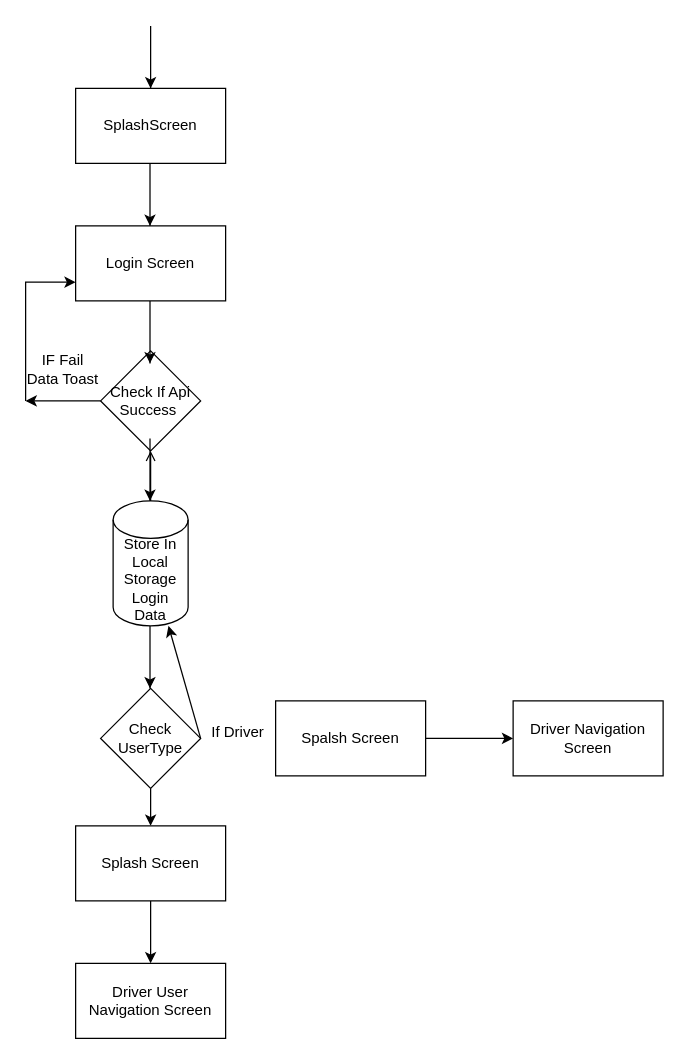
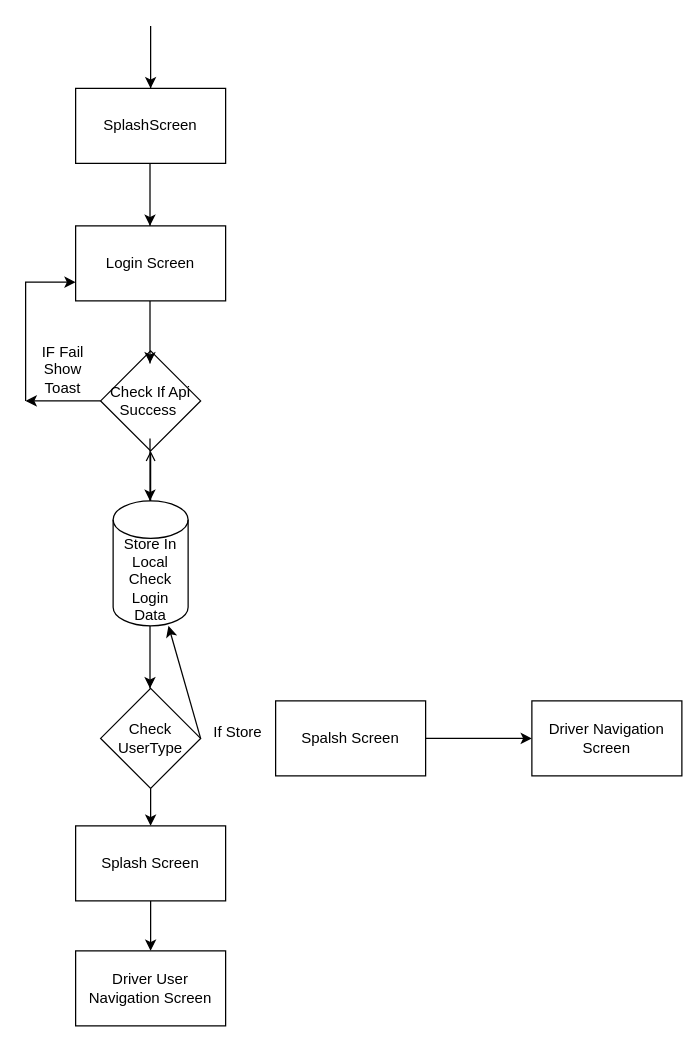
- <mxCell id="24" value="IF Fail Data Toast" style="text;html=1;align=center;verticalAlign=middle;whiteSpace=wrap;rounded=0;" vertex="1" parent="1"><mxGeometry x="20" y="280" width="60" height="30" as="geometry" /></mxCell>
+ <mxCell id="24" value="IF Fail Show Toast" style="text;html=1;align=center;verticalAlign=middle;whiteSpace=wrap;rounded=0;" vertex="1" parent="1"><mxGeometry x="20" y="280" width="60" height="30" as="geometry" /></mxCell>
- <mxCell id="11" value="Store In Local Storage Login Data" style="shape=cylinder3;whiteSpace=wrap;html=1;boundedLbl=1;backgroundOutline=1;size=15;" vertex="1" parent="1"><mxGeometry x="90" y="400" width="60" height="100" as="geometry" /></mxCell>
+ <mxCell id="11" value="Store In Local Check Login Data" style="shape=cylinder3;whiteSpace=wrap;html=1;boundedLbl=1;backgroundOutline=1;size=15;" vertex="1" parent="1"><mxGeometry x="90" y="400" width="60" height="100" as="geometry" /></mxCell>
- <mxCell id="20" value="If Driver" style="text;html=1;align=center;verticalAlign=middle;whiteSpace=wrap;rounded=0;" vertex="1" parent="1"><mxGeometry x="160" y="570" width="60" height="30" as="geometry" /></mxCell>
+ <mxCell id="20" value="If Store" style="text;html=1;align=center;verticalAlign=middle;whiteSpace=wrap;rounded=0;" vertex="1" parent="1"><mxGeometry x="160" y="570" width="60" height="30" as="geometry" /></mxCell>
- <mxCell id="16" value="Driver Navigation Screen" style="rounded=0;whiteSpace=wrap;html=1;" vertex="1" parent="1"><mxGeometry x="410" y="560" width="120" height="60" as="geometry" /></mxCell>
+ <mxCell id="16" value="Driver Navigation Screen" style="rounded=0;whiteSpace=wrap;html=1;" vertex="1" parent="1"><mxGeometry x="425" y="560" width="120" height="60" as="geometry" /></mxCell>
- <mxCell id="23" value="Driver User Navigation Screen" style="whiteSpace=wrap;html=1;" vertex="1" parent="1"><mxGeometry x="60" y="770" width="120" height="60" as="geometry" /></mxCell>
+ <mxCell id="23" value="Driver User Navigation Screen" style="whiteSpace=wrap;html=1;" vertex="1" parent="1"><mxGeometry x="60" y="760" width="120" height="60" as="geometry" /></mxCell>
